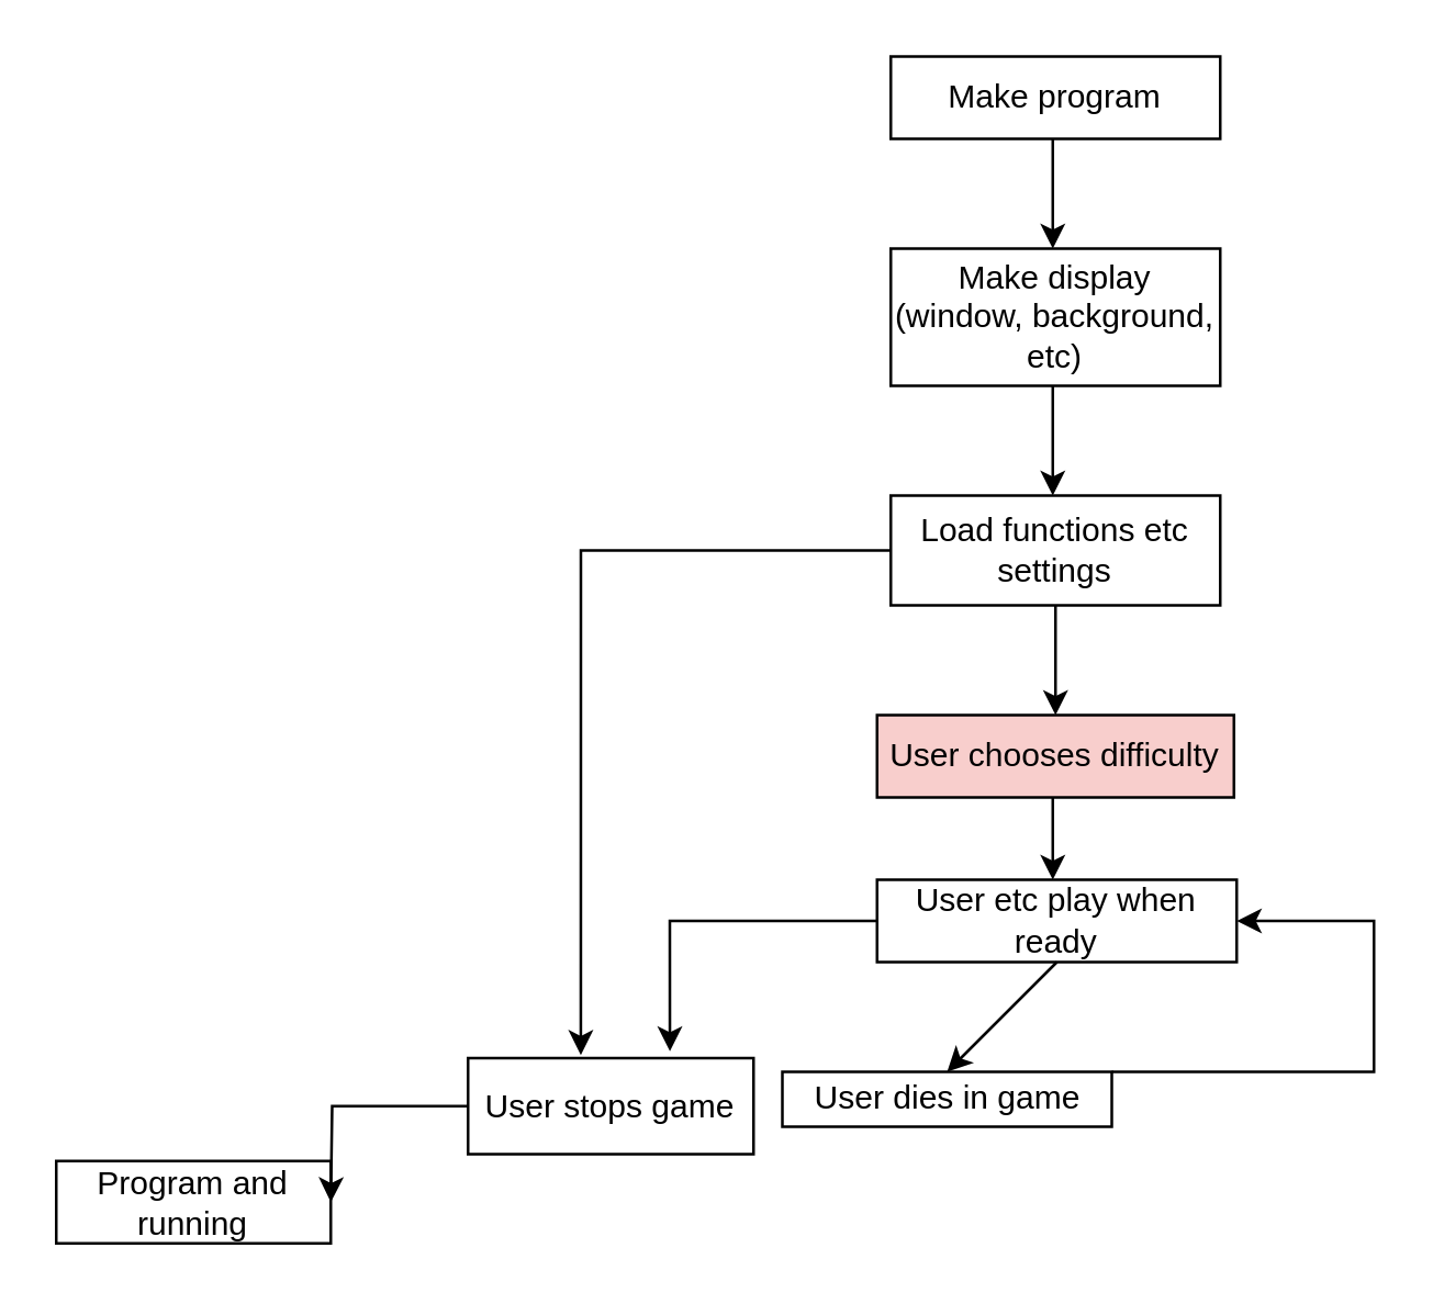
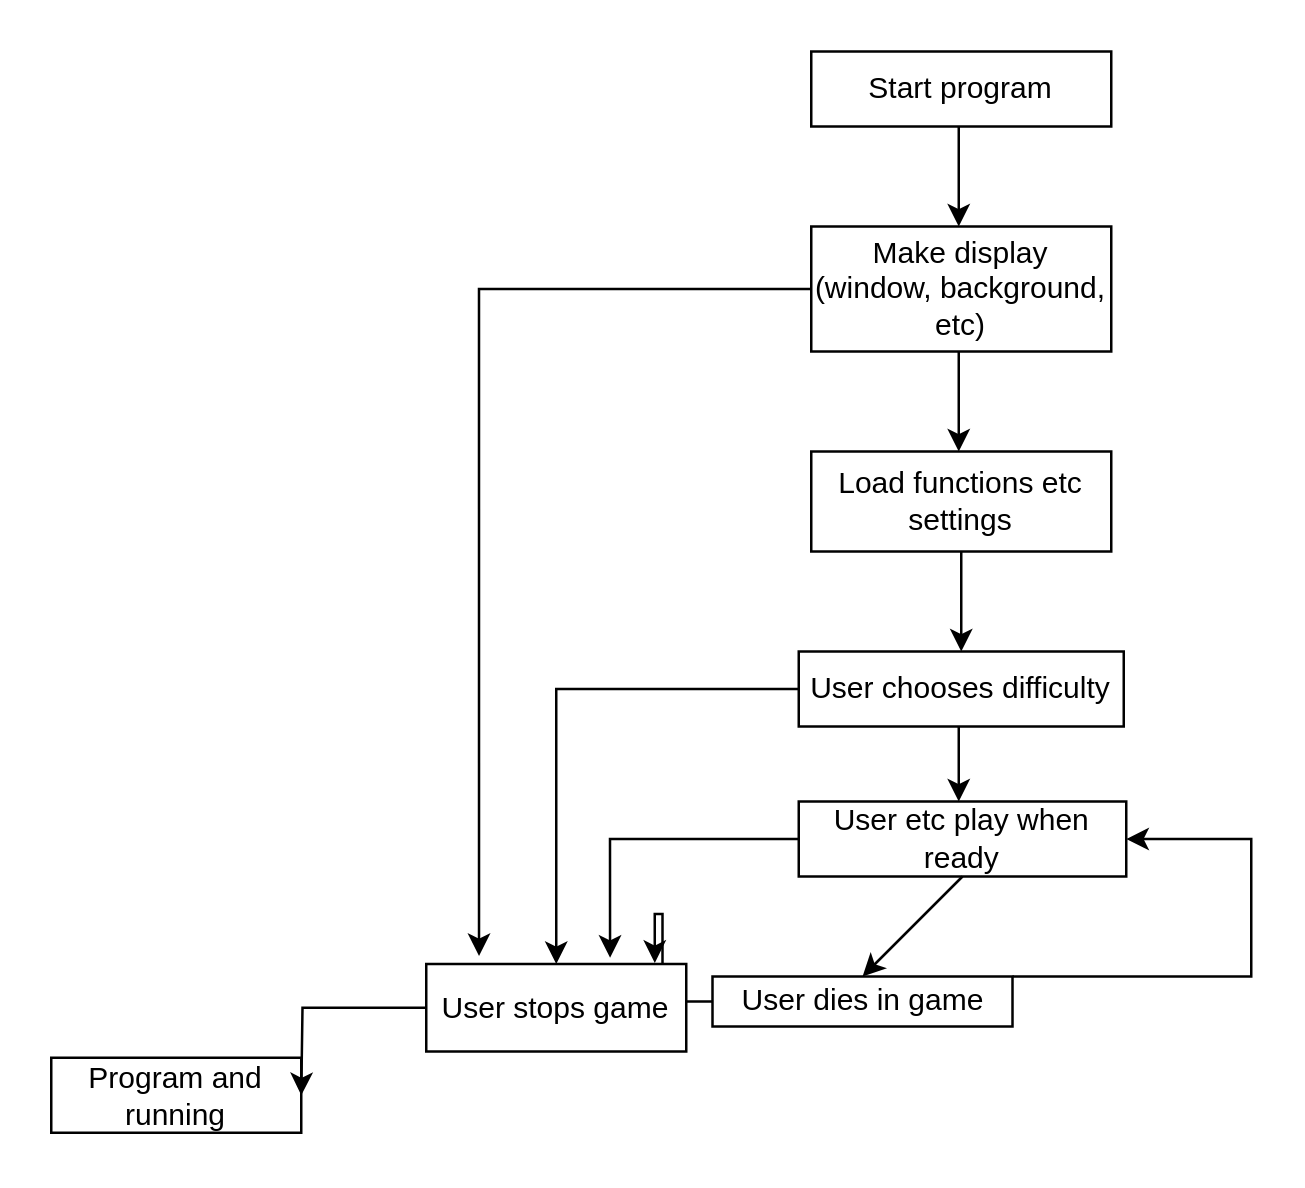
- <mxCell id="2" value="Make program" style="rounded=0;whiteSpace=wrap;html=1;" parent="1" vertex="1"><mxGeometry x="324" y="20" width="120" height="30" as="geometry" /></mxCell>
+ <mxCell id="2" value="Start program" style="rounded=0;whiteSpace=wrap;html=1;" parent="1" vertex="1"><mxGeometry x="324" y="20" width="120" height="30" as="geometry" /></mxCell>
+ <mxCell id="4" style="edgeStyle=orthogonalEdgeStyle;rounded=0;orthogonalLoop=1;jettySize=auto;html=1;entryX=0.203;entryY=-0.091;entryDx=0;entryDy=0;entryPerimeter=0;" parent="1" source="5" target="21" edge="1"><mxGeometry relative="1" as="geometry" /></mxCell>
- <mxCell id="7" style="edgeStyle=orthogonalEdgeStyle;rounded=0;orthogonalLoop=1;jettySize=auto;html=1;entryX=0.395;entryY=-0.032;entryDx=0;entryDy=0;entryPerimeter=0;" parent="1" source="8" target="21" edge="1"><mxGeometry relative="1" as="geometry" /></mxCell>
- <mxCell id="11" value="User chooses difficulty" style="rounded=0;whiteSpace=wrap;html=1;fillColor=#f8cecc;" parent="1" vertex="1"><mxGeometry x="319" y="260" width="130" height="30" as="geometry" /></mxCell>
+ <mxCell id="11" value="User chooses difficulty" style="rounded=0;whiteSpace=wrap;html=1;" parent="1" vertex="1"><mxGeometry x="319" y="260" width="130" height="30" as="geometry" /></mxCell>
+ <mxCell id="10" style="edgeStyle=orthogonalEdgeStyle;rounded=0;orthogonalLoop=1;jettySize=auto;html=1;entryX=0.5;entryY=0;entryDx=0;entryDy=0;" parent="1" source="11" target="21" edge="1"><mxGeometry relative="1" as="geometry" /></mxCell>
+ <mxCell id="15" style="edgeStyle=orthogonalEdgeStyle;rounded=0;orthogonalLoop=1;jettySize=auto;html=1;entryX=0.879;entryY=-0.012;entryDx=0;entryDy=0;entryPerimeter=0;" parent="1" source="17" target="21" edge="1"><mxGeometry relative="1" as="geometry" /></mxCell>
